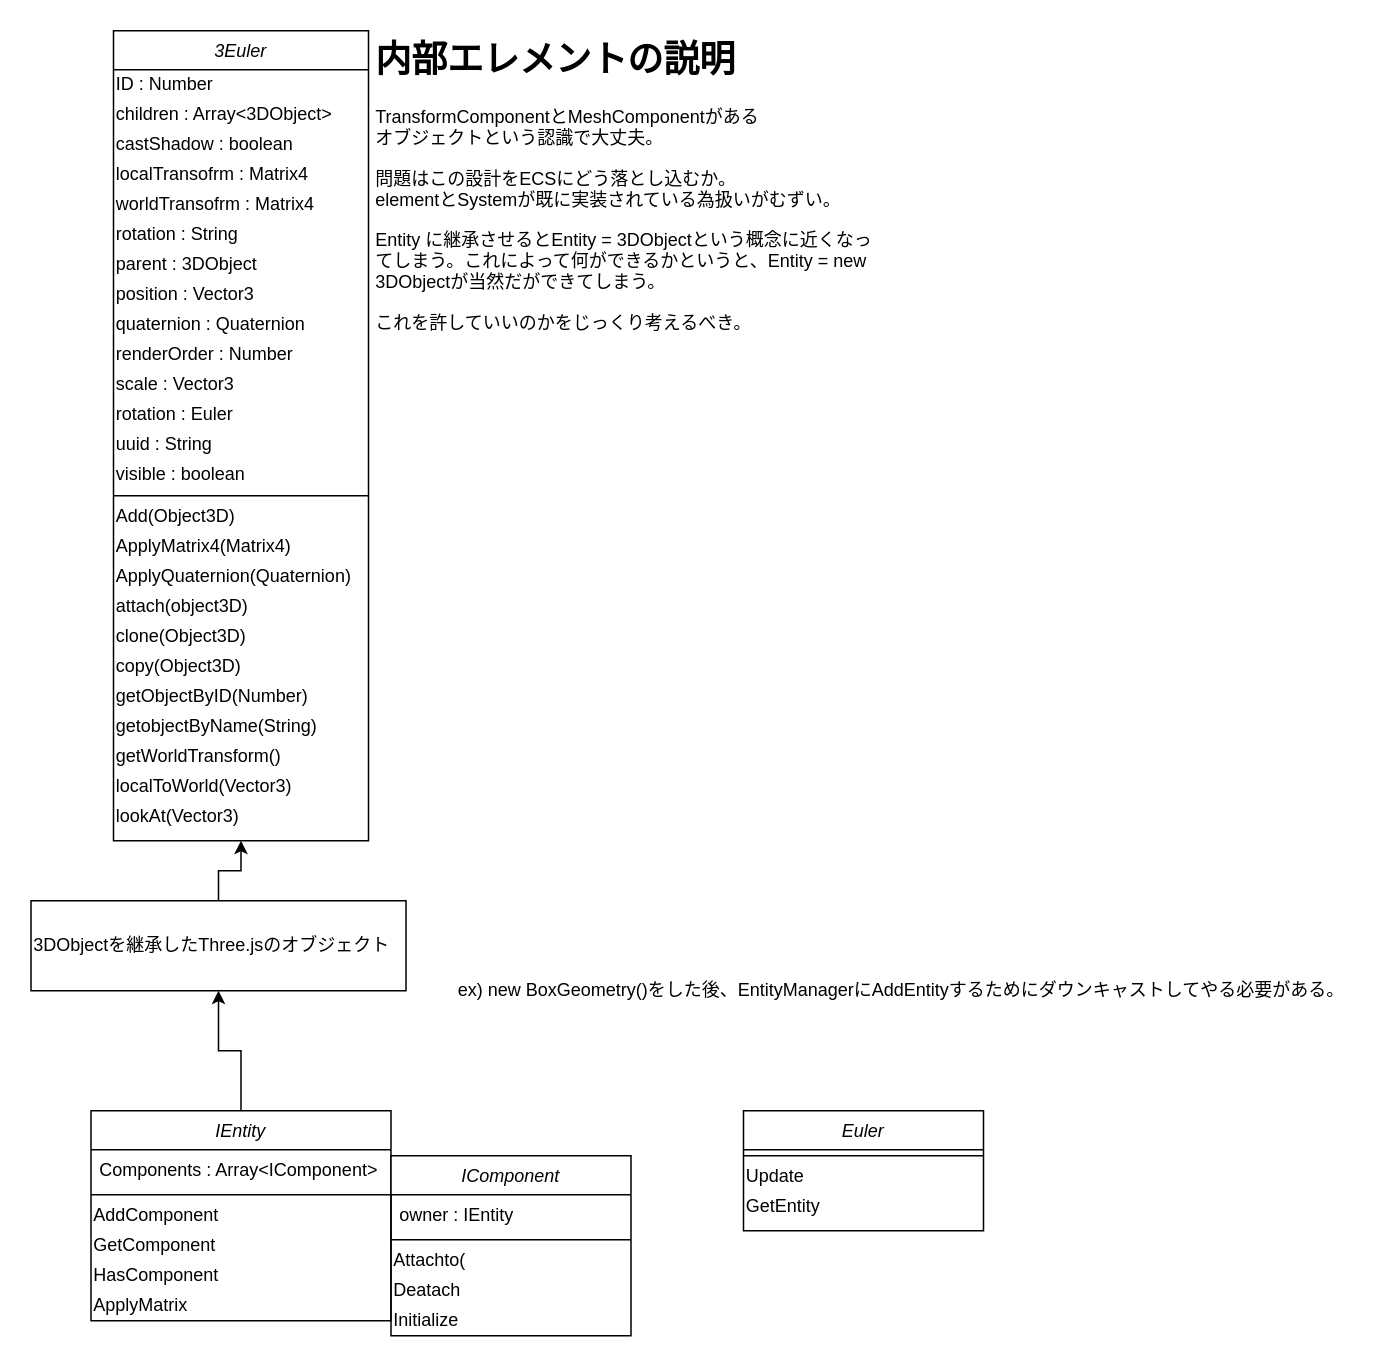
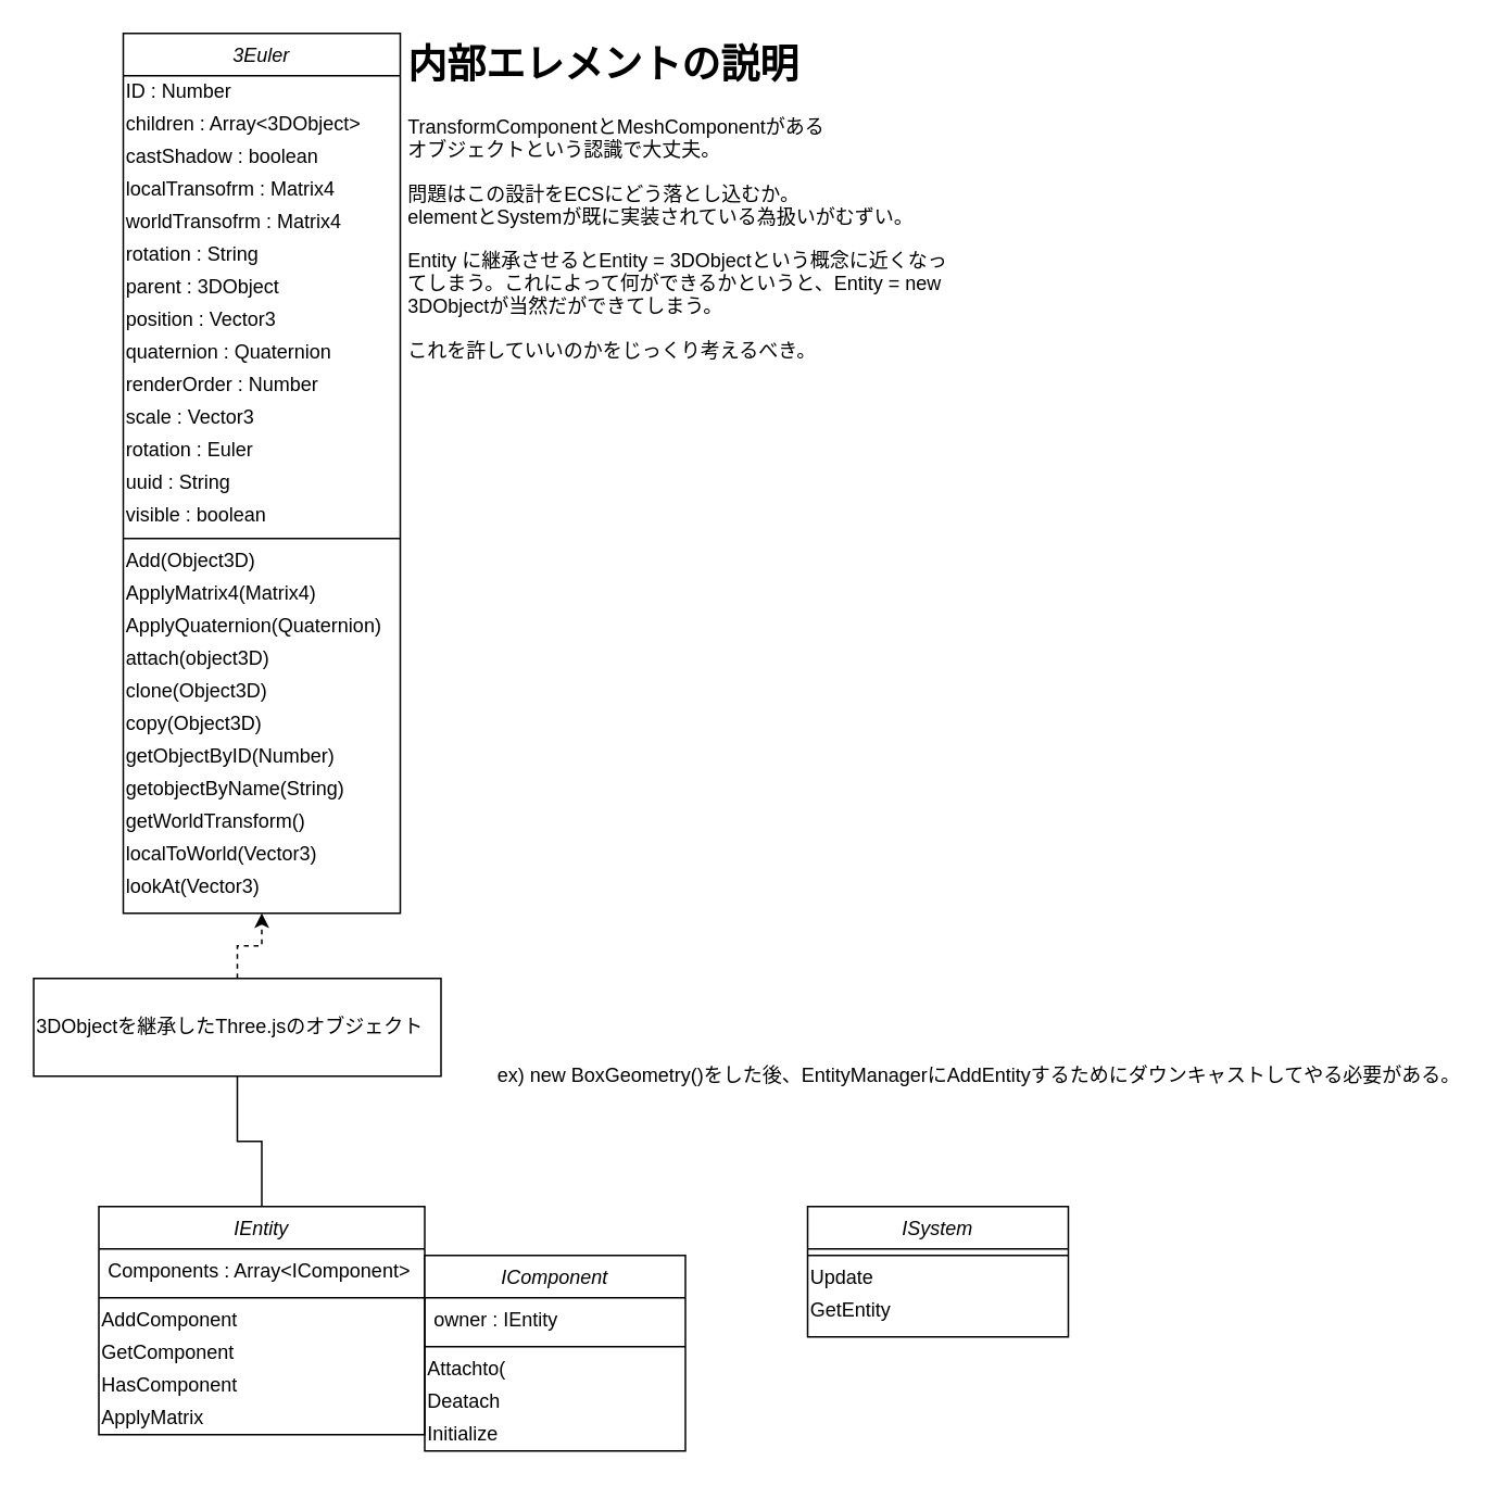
- <mxCell id="48" style="edgeStyle=orthogonalEdgeStyle;rounded=0;orthogonalLoop=1;jettySize=auto;html=1;exitX=0.5;exitY=0;exitDx=0;exitDy=0;" edge="1" parent="1" source="49" target="20"><mxGeometry relative="1" as="geometry" /></mxCell>
+ <mxCell id="48" style="edgeStyle=orthogonalEdgeStyle;rounded=0;orthogonalLoop=1;jettySize=auto;html=1;exitX=0.5;exitY=0;exitDx=0;exitDy=0;dashed=1;" edge="1" parent="1" source="49" target="20"><mxGeometry relative="1" as="geometry" /></mxCell>
- <mxCell id="2" style="edgeStyle=orthogonalEdgeStyle;rounded=0;orthogonalLoop=1;jettySize=auto;html=1;exitX=0.5;exitY=0;exitDx=0;exitDy=0;" edge="1" parent="1" source="3" target="49"><mxGeometry relative="1" as="geometry" /></mxCell>
+ <mxCell id="2" style="edgeStyle=orthogonalEdgeStyle;rounded=0;orthogonalLoop=1;jettySize=auto;html=1;exitX=0.5;exitY=0;exitDx=0;exitDy=0;endArrow=none;" edge="1" parent="1" source="3" target="49"><mxGeometry relative="1" as="geometry" /></mxCell>
- <mxCell id="16" value="Euler" style="swimlane;fontStyle=2;align=center;verticalAlign=top;childLayout=stackLayout;horizontal=1;startSize=26;horizontalStack=0;resizeParent=1;resizeLast=0;collapsible=1;marginBottom=0;rounded=0;shadow=0;strokeWidth=1;" vertex="1" parent="1"><mxGeometry x="495" y="740" width="160" height="80" as="geometry"><mxRectangle x="230" y="140" width="160" height="26" as="alternateBounds" /></mxGeometry></mxCell>
+ <mxCell id="16" value="ISystem" style="swimlane;fontStyle=2;align=center;verticalAlign=top;childLayout=stackLayout;horizontal=1;startSize=26;horizontalStack=0;resizeParent=1;resizeLast=0;collapsible=1;marginBottom=0;rounded=0;shadow=0;strokeWidth=1;" vertex="1" parent="1"><mxGeometry x="495" y="740" width="160" height="80" as="geometry"><mxRectangle x="230" y="140" width="160" height="26" as="alternateBounds" /></mxGeometry></mxCell>
